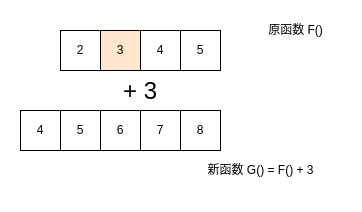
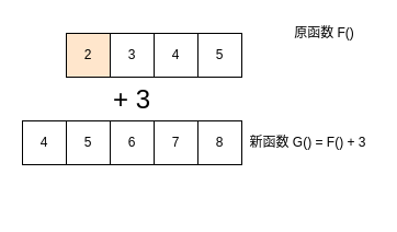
- <mxCell id="2" value="2" style="rounded=0;whiteSpace=wrap;html=1;" parent="1" vertex="1"><mxGeometry x="60" y="30" width="40" height="40" as="geometry" /></mxCell>
+ <mxCell id="2" value="2" style="rounded=0;whiteSpace=wrap;html=1;fillColor=#ffe6cc;" parent="1" vertex="1"><mxGeometry x="60" y="30" width="40" height="40" as="geometry" /></mxCell>
- <mxCell id="3" value="3" style="rounded=0;whiteSpace=wrap;html=1;fillColor=#ffe6cc;" parent="1" vertex="1"><mxGeometry x="100" y="30" width="40" height="40" as="geometry" /></mxCell>
+ <mxCell id="3" value="3" style="rounded=0;whiteSpace=wrap;html=1;" parent="1" vertex="1"><mxGeometry x="100" y="30" width="40" height="40" as="geometry" /></mxCell>
- <mxCell id="12" value="&lt;font style=&quot;font-size: 24px&quot;&gt;+ 3&lt;/font&gt;" style="text;html=1;strokeColor=none;fillColor=none;align=center;verticalAlign=middle;whiteSpace=wrap;rounded=0;fontSize=25;" parent="1" vertex="1"><mxGeometry x="120" y="80" width="40" height="20" as="geometry" /></mxCell>
+ <mxCell id="12" value="&lt;font style=&quot;font-size: 24px&quot;&gt;+ 3&lt;/font&gt;" style="text;html=1;strokeColor=none;fillColor=none;align=center;verticalAlign=middle;whiteSpace=wrap;rounded=0;fontSize=25;" parent="1" vertex="1"><mxGeometry x="100" y="80" width="40" height="20" as="geometry" /></mxCell>
- <mxCell id="14" value="新函数 G() = F() + 3" style="text;html=1;align=center;verticalAlign=middle;resizable=0;points=[];autosize=1;" parent="1" vertex="1"><mxGeometry x="200" y="160" width="120" height="20" as="geometry" /></mxCell>
+ <mxCell id="14" value="新函数 G() = F() + 3" style="text;html=1;align=center;verticalAlign=middle;resizable=0;points=[];autosize=1;" parent="1" vertex="1"><mxGeometry x="220" y="120" width="120" height="20" as="geometry" /></mxCell>
